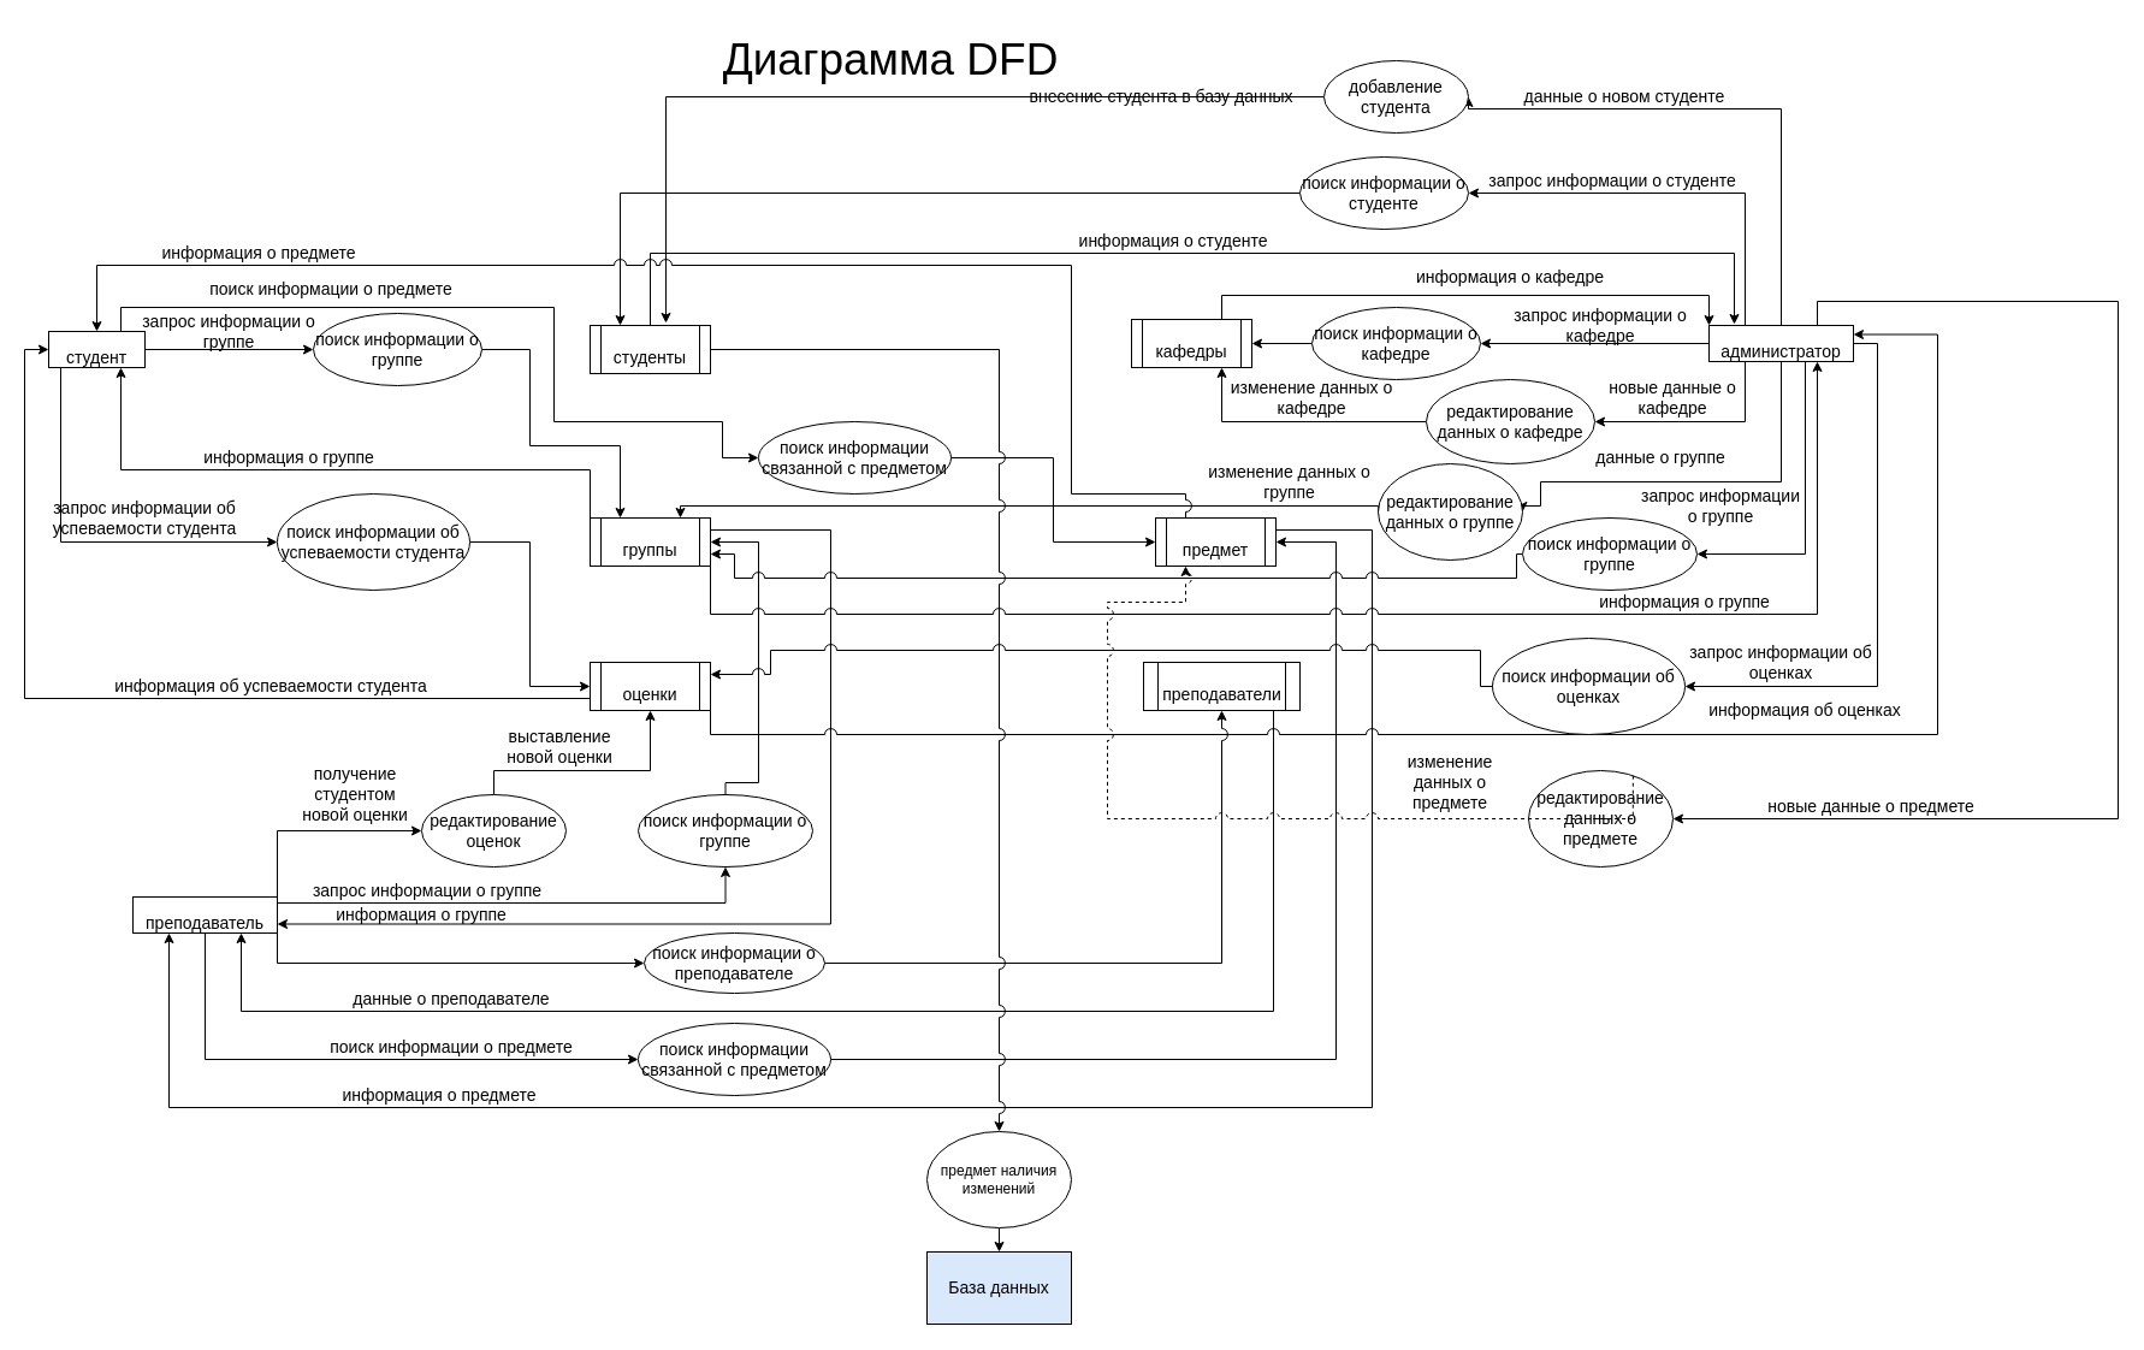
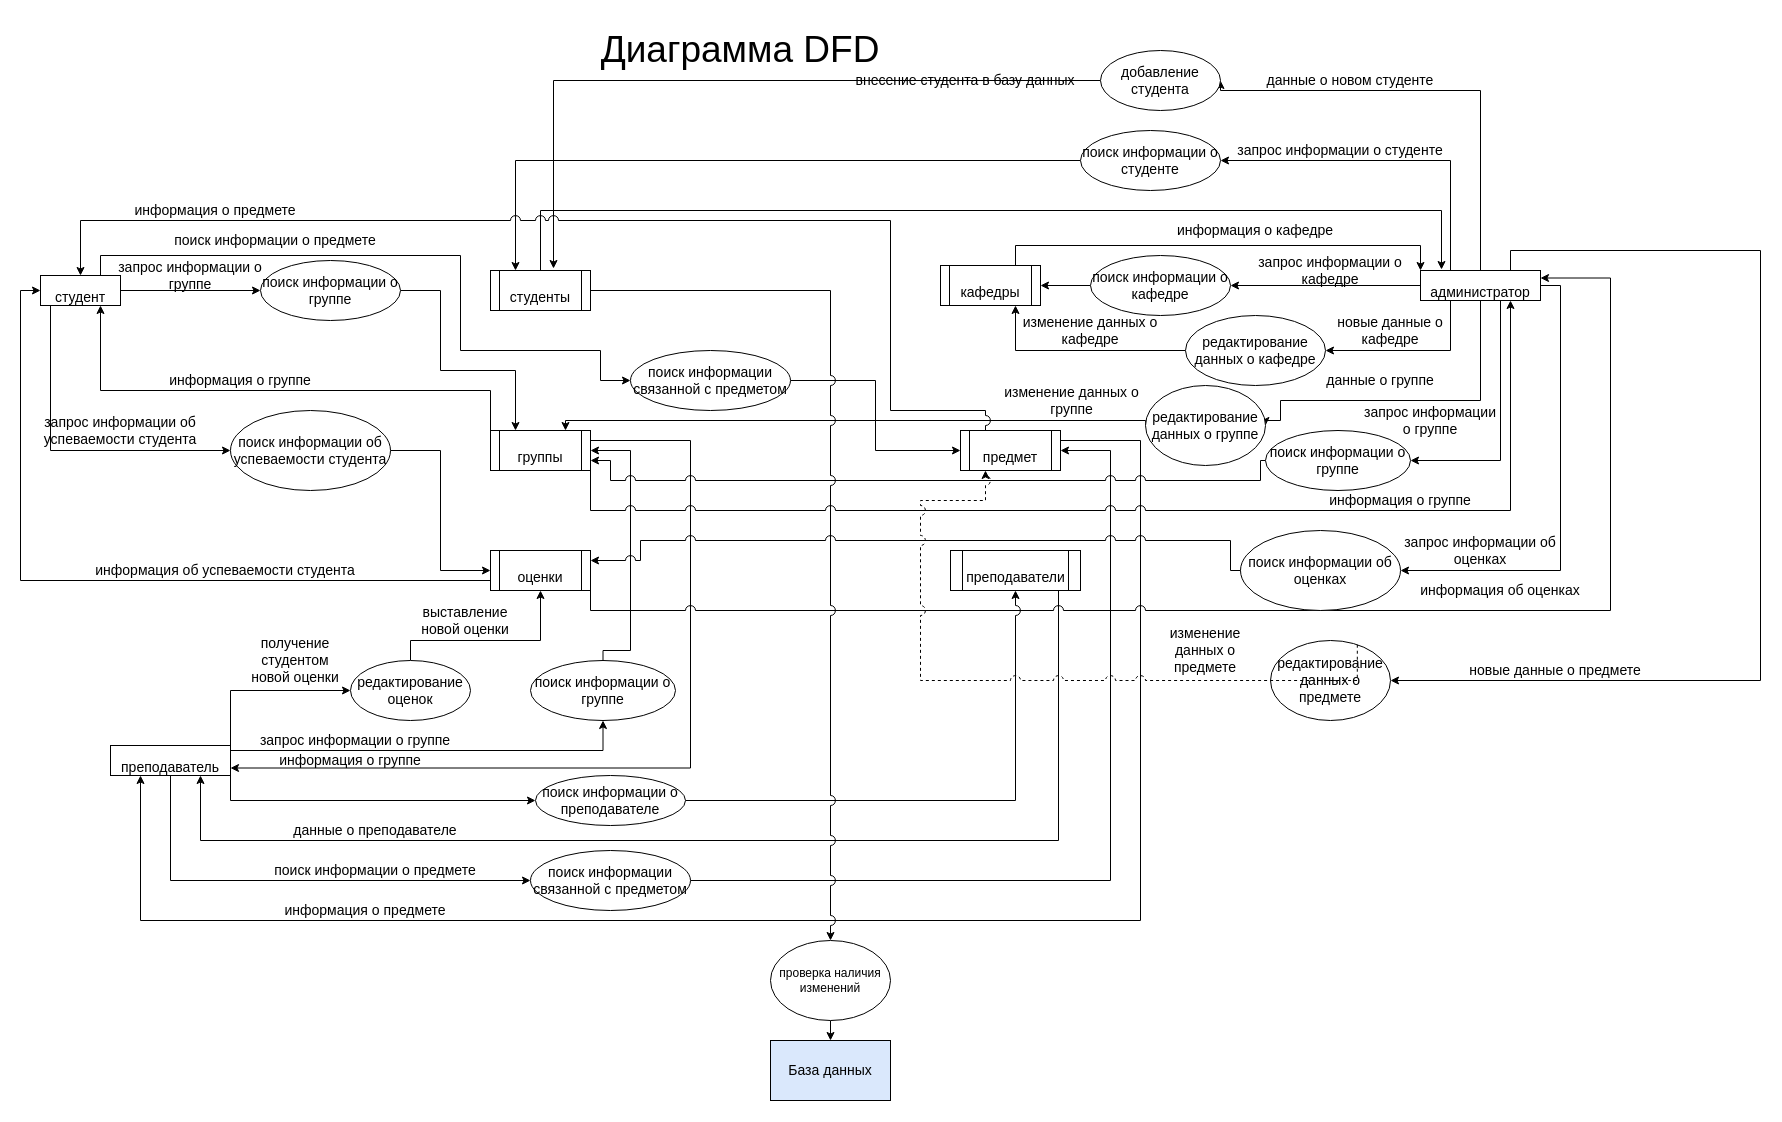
- <mxCell id="79" value="информация о студенте" style="text;html=1;strokeColor=none;fillColor=none;align=center;verticalAlign=middle;whiteSpace=wrap;rounded=0;fontSize=14;" vertex="1" parent="1"><mxGeometry x="890" y="190" width="170" height="20" as="geometry" /></mxCell>
- <mxCell id="93" value="предмет наличия изменений" style="ellipse;whiteSpace=wrap;html=1;" vertex="1" parent="1"><mxGeometry x="770" y="940" width="120" height="80" as="geometry" /></mxCell>
+ <mxCell id="93" value="проверка наличия изменений" style="ellipse;whiteSpace=wrap;html=1;" vertex="1" parent="1"><mxGeometry x="770" y="940" width="120" height="80" as="geometry" /></mxCell>
